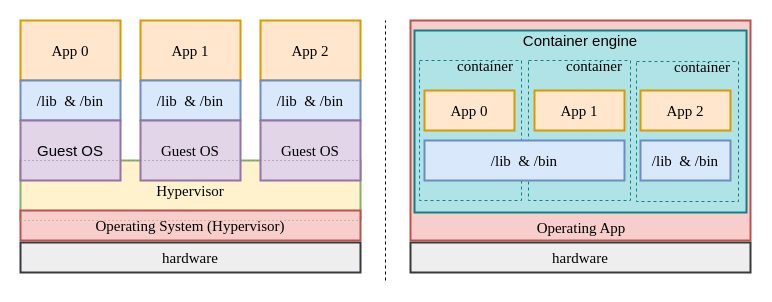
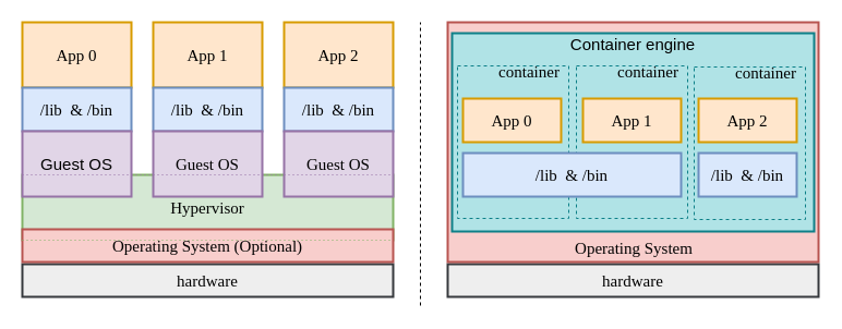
- <mxCell id="10" value="&lt;span style=&quot;font-size: 15px;&quot;&gt;Hypervisor&lt;br&gt;&lt;/span&gt;" style="rounded=0;whiteSpace=wrap;html=1;fillColor=#fff2cc;strokeColor=#82b366;strokeWidth=2;fontFamily=newcomputermodern;" parent="1" vertex="1"><mxGeometry x="20" y="160" width="340" height="60" as="geometry" /></mxCell>
+ <mxCell id="10" value="&lt;span style=&quot;font-size: 15px;&quot;&gt;Hypervisor&lt;br&gt;&lt;/span&gt;" style="rounded=0;whiteSpace=wrap;html=1;fillColor=#d5e8d4;strokeColor=#82b366;strokeWidth=2;fontFamily=newcomputermodern;" parent="1" vertex="1"><mxGeometry x="20" y="160" width="340" height="60" as="geometry" /></mxCell>
- <mxCell id="11" value="&lt;span style=&quot;font-size: 15px;&quot;&gt;Operating System (Hypervisor)&lt;/span&gt;" style="rounded=0;whiteSpace=wrap;html=1;fillColor=#f8cecc;strokeColor=#b85450;strokeWidth=2;gradientColor=none;fontFamily=newcomputermodern;" parent="1" vertex="1"><mxGeometry x="20" y="210" width="340" height="30" as="geometry" /></mxCell>
+ <mxCell id="11" value="&lt;span style=&quot;font-size: 15px;&quot;&gt;Operating System (Optional)&lt;/span&gt;" style="rounded=0;whiteSpace=wrap;html=1;fillColor=#f8cecc;strokeColor=#b85450;strokeWidth=2;gradientColor=none;fontFamily=newcomputermodern;" parent="1" vertex="1"><mxGeometry x="20" y="210" width="340" height="30" as="geometry" /></mxCell>
- <mxCell id="28" value="&lt;span style=&quot;font-size: 15px;&quot;&gt;&lt;font face=&quot;newcomputermodern&quot;&gt;Operating App&lt;/font&gt;&lt;/span&gt;" style="text;html=1;align=center;verticalAlign=middle;whiteSpace=wrap;rounded=0;" parent="1" vertex="1"><mxGeometry x="521" y="212" width="120" height="30" as="geometry" /></mxCell>
+ <mxCell id="28" value="&lt;span style=&quot;font-size: 15px;&quot;&gt;&lt;font face=&quot;newcomputermodern&quot;&gt;Operating System&lt;/font&gt;&lt;/span&gt;" style="text;html=1;align=center;verticalAlign=middle;whiteSpace=wrap;rounded=0;" parent="1" vertex="1"><mxGeometry x="521" y="212" width="120" height="30" as="geometry" /></mxCell>
